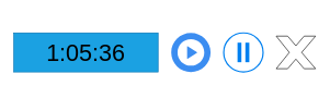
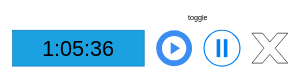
+ <mxCell id="6" value="toggle" style="text;html=1;strokeColor=none;fillColor=none;align=center;verticalAlign=middle;whiteSpace=wrap;rounded=0;" vertex="1" parent="1"><mxGeometry x="310" y="20" width="40" height="20" as="geometry" /></mxCell>
